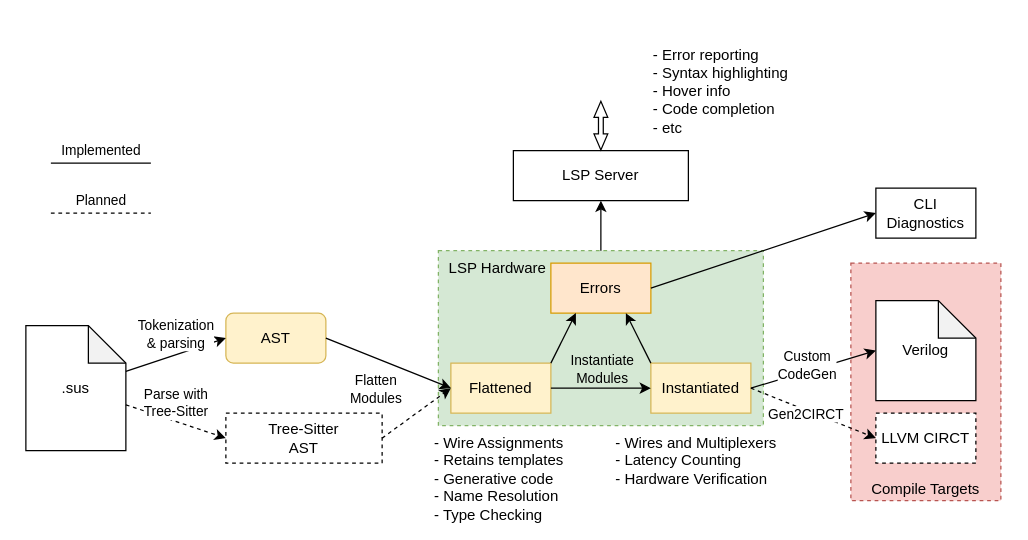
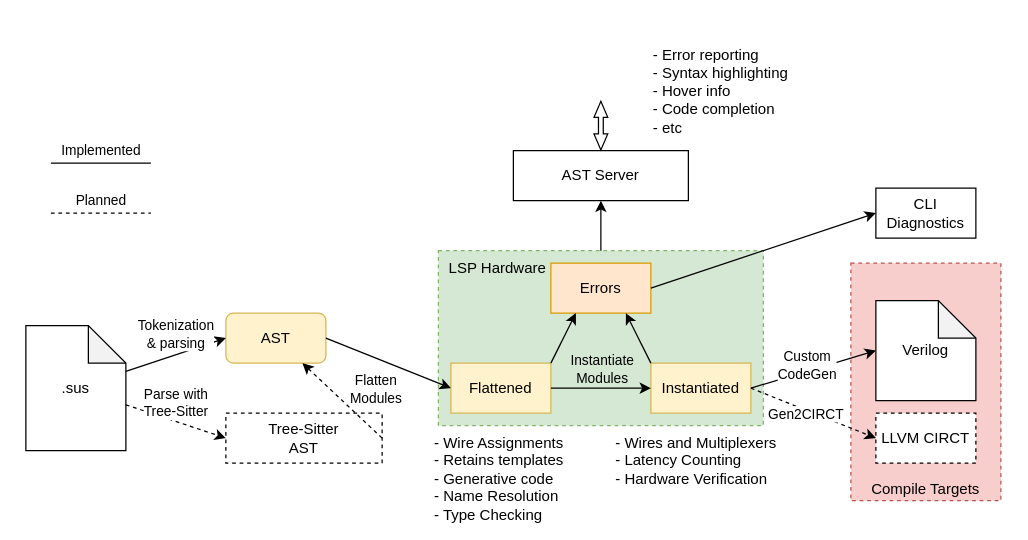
- <mxCell id="27" value="LSP Server" style="rounded=0;whiteSpace=wrap;html=1;" vertex="1" parent="1"><mxGeometry x="410" y="120" width="140" height="40" as="geometry" /></mxCell>
+ <mxCell id="27" value="AST Server" style="rounded=0;whiteSpace=wrap;html=1;" vertex="1" parent="1"><mxGeometry x="410" y="120" width="140" height="40" as="geometry" /></mxCell>
- <mxCell id="22" value="" style="endArrow=classic;html=1;rounded=0;entryX=0;entryY=0.5;entryDx=0;entryDy=0;exitX=1;exitY=0.5;exitDx=0;exitDy=0;dashed=1;" edge="1" parent="1" source="21" target="8"><mxGeometry width="50" height="50" relative="1" as="geometry"><mxPoint x="290" y="280" as="sourcePoint" /><mxPoint x="370" y="320" as="targetPoint" /></mxGeometry></mxCell>
+ <mxCell id="22" value="" style="endArrow=classic;html=1;rounded=0;exitX=1;exitY=0.5;exitDx=0;exitDy=0;dashed=1;" edge="1" parent="1" source="21" target="4"><mxGeometry width="50" height="50" relative="1" as="geometry"><mxPoint x="290" y="280" as="sourcePoint" /><mxPoint x="370" y="320" as="targetPoint" /></mxGeometry></mxCell>
